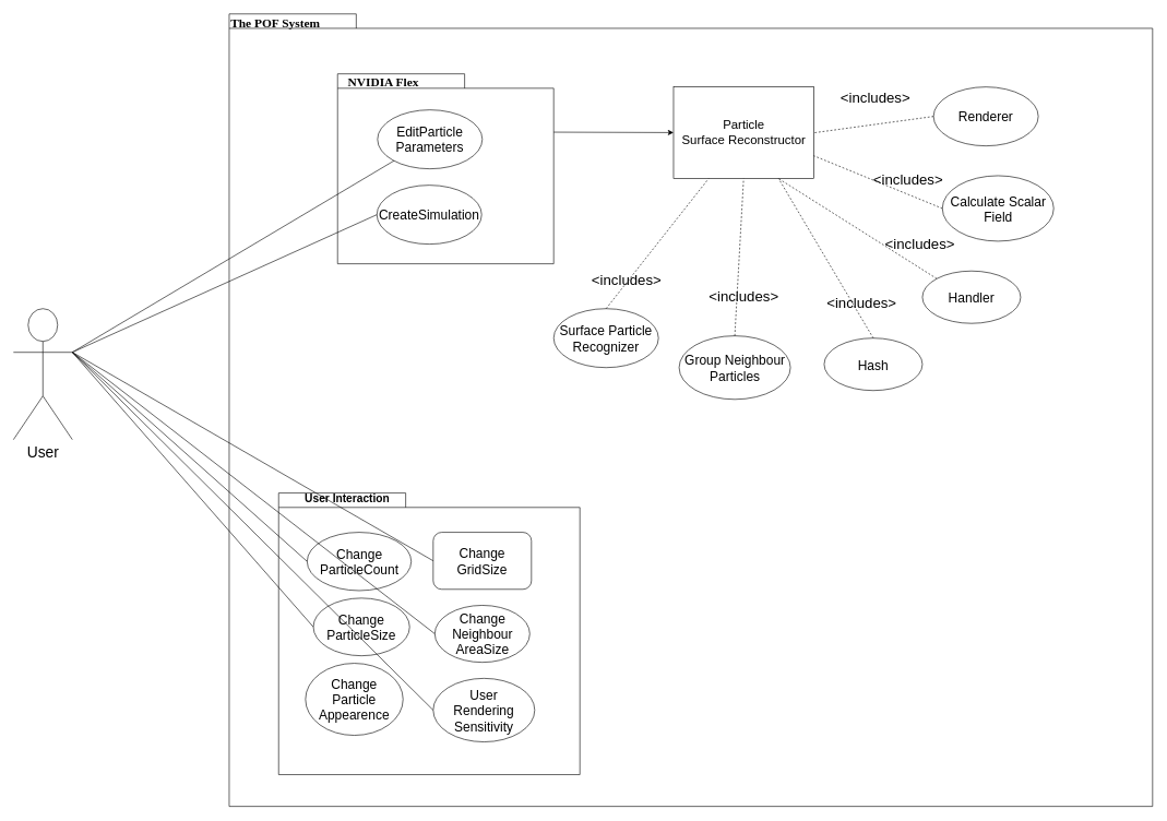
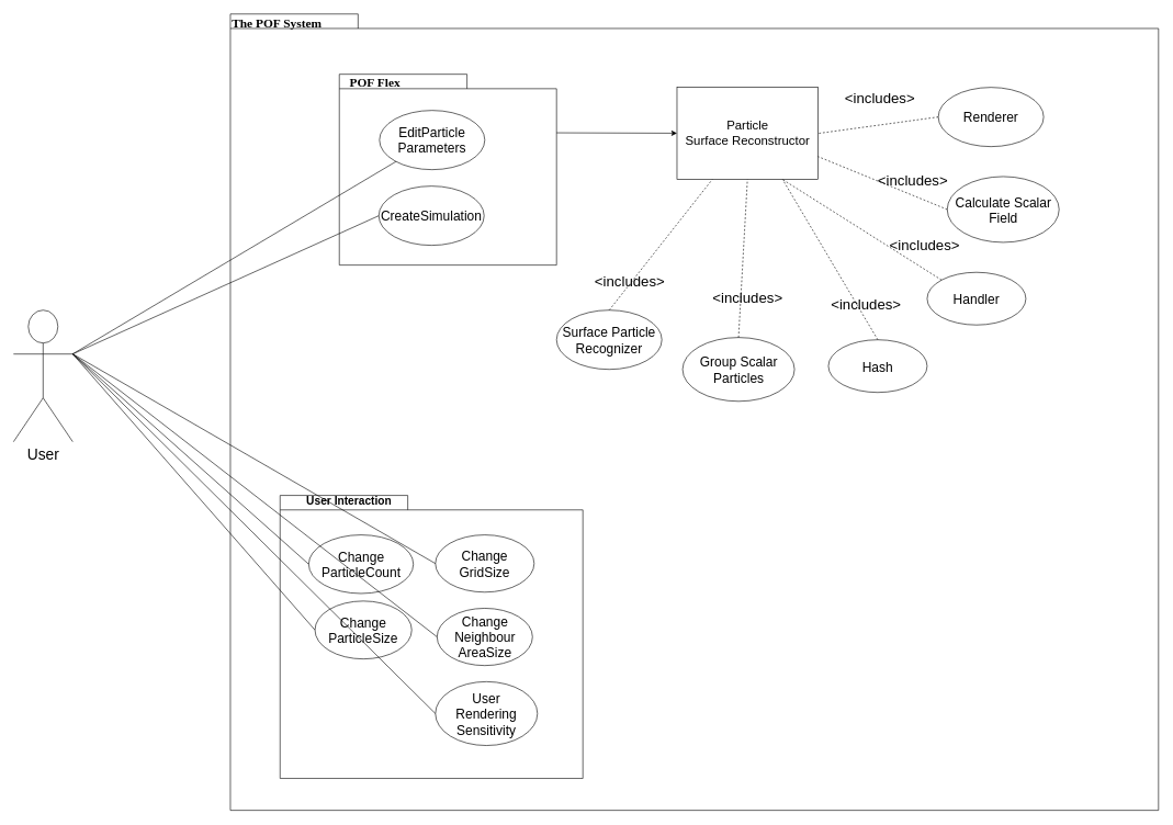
- <mxCell id="23" value="&lt;b style=&quot;font-size: 19px&quot;&gt;&lt;font face=&quot;Times New Roman&quot; style=&quot;font-size: 19px&quot;&gt;NVIDIA Flex&lt;/font&gt;&lt;/b&gt;" style="text;html=1;align=left;verticalAlign=top;spacingTop=-4;fontSize=19;fontFamily=Verdana" vertex="1" parent="1"><mxGeometry x="529" y="112" width="151" height="20" as="geometry" /></mxCell>
+ <mxCell id="23" value="&lt;b style=&quot;font-size: 19px&quot;&gt;&lt;font face=&quot;Times New Roman&quot; style=&quot;font-size: 19px&quot;&gt;POF Flex&lt;/font&gt;&lt;/b&gt;" style="text;html=1;align=left;verticalAlign=top;spacingTop=-4;fontSize=19;fontFamily=Verdana" vertex="1" parent="1"><mxGeometry x="529" y="112" width="151" height="20" as="geometry" /></mxCell>
- <mxCell id="11" value="&lt;font style=&quot;font-size: 20px&quot;&gt;Group Neighbour Particles&lt;/font&gt;" style="ellipse;whiteSpace=wrap;html=1;" parent="1" vertex="1"><mxGeometry x="1036.5" y="512" width="170" height="97" as="geometry" /></mxCell>
+ <mxCell id="11" value="&lt;font style=&quot;font-size: 20px&quot;&gt;Group Scalar Particles&lt;/font&gt;" style="ellipse;whiteSpace=wrap;html=1;" parent="1" vertex="1"><mxGeometry x="1036.5" y="512" width="170" height="97" as="geometry" /></mxCell>
- <mxCell id="17" value="&lt;font style=&quot;font-size: 20px&quot;&gt;Change&lt;br&gt;GridSize&lt;br&gt;&lt;/font&gt;" style="whiteSpace=wrap;html=1;rounded=1;" vertex="1" parent="1"><mxGeometry x="661" y="812" width="150" height="87" as="geometry" /></mxCell>
+ <mxCell id="17" value="&lt;font style=&quot;font-size: 20px&quot;&gt;Change&lt;br&gt;GridSize&lt;br&gt;&lt;/font&gt;" style="ellipse;whiteSpace=wrap;html=1;" vertex="1" parent="1"><mxGeometry x="661" y="812" width="150" height="87" as="geometry" /></mxCell>
- <mxCell id="16" value="&lt;font style=&quot;font-size: 20px&quot;&gt;Change&lt;br&gt;Particle&lt;br&gt;Appearence&lt;/font&gt;" style="ellipse;whiteSpace=wrap;html=1;" vertex="1" parent="1"><mxGeometry x="466" y="1012" width="149" height="110" as="geometry" /></mxCell>
